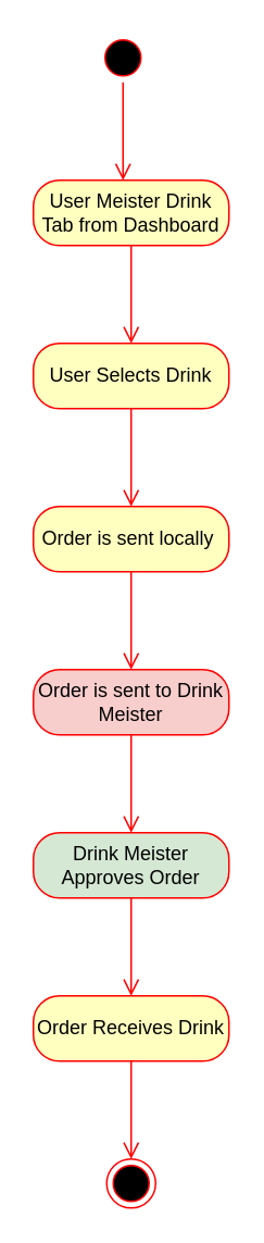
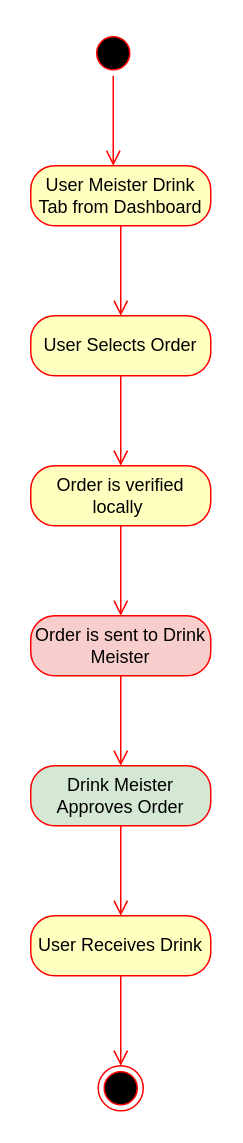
- <mxCell id="6" value="User Selects Drink" style="rounded=1;whiteSpace=wrap;html=1;arcSize=40;fontColor=#000000;fillColor=#ffffc0;strokeColor=#ff0000;" vertex="1" parent="1"><mxGeometry x="20" y="210" width="120" height="40" as="geometry" /></mxCell>
+ <mxCell id="6" value="User Selects Order" style="rounded=1;whiteSpace=wrap;html=1;arcSize=40;fontColor=#000000;fillColor=#ffffc0;strokeColor=#ff0000;" vertex="1" parent="1"><mxGeometry x="20" y="210" width="120" height="40" as="geometry" /></mxCell>
- <mxCell id="14" value="Order is sent locally&amp;nbsp;" style="rounded=1;whiteSpace=wrap;html=1;arcSize=40;fontColor=#000000;fillColor=#ffffc0;strokeColor=#ff0000;" vertex="1" parent="1"><mxGeometry x="20" y="310" width="120" height="40" as="geometry" /></mxCell>
+ <mxCell id="14" value="Order is verified locally&amp;nbsp;" style="rounded=1;whiteSpace=wrap;html=1;arcSize=40;fontColor=#000000;fillColor=#ffffc0;strokeColor=#ff0000;" vertex="1" parent="1"><mxGeometry x="20" y="310" width="120" height="40" as="geometry" /></mxCell>
- <mxCell id="12" value="Order Receives Drink" style="rounded=1;whiteSpace=wrap;html=1;arcSize=40;fontColor=#000000;fillColor=#ffffc0;strokeColor=#ff0000;" vertex="1" parent="1"><mxGeometry x="20" y="610" width="120" height="40" as="geometry" /></mxCell>
+ <mxCell id="12" value="User Receives Drink" style="rounded=1;whiteSpace=wrap;html=1;arcSize=40;fontColor=#000000;fillColor=#ffffc0;strokeColor=#ff0000;" vertex="1" parent="1"><mxGeometry x="20" y="610" width="120" height="40" as="geometry" /></mxCell>
